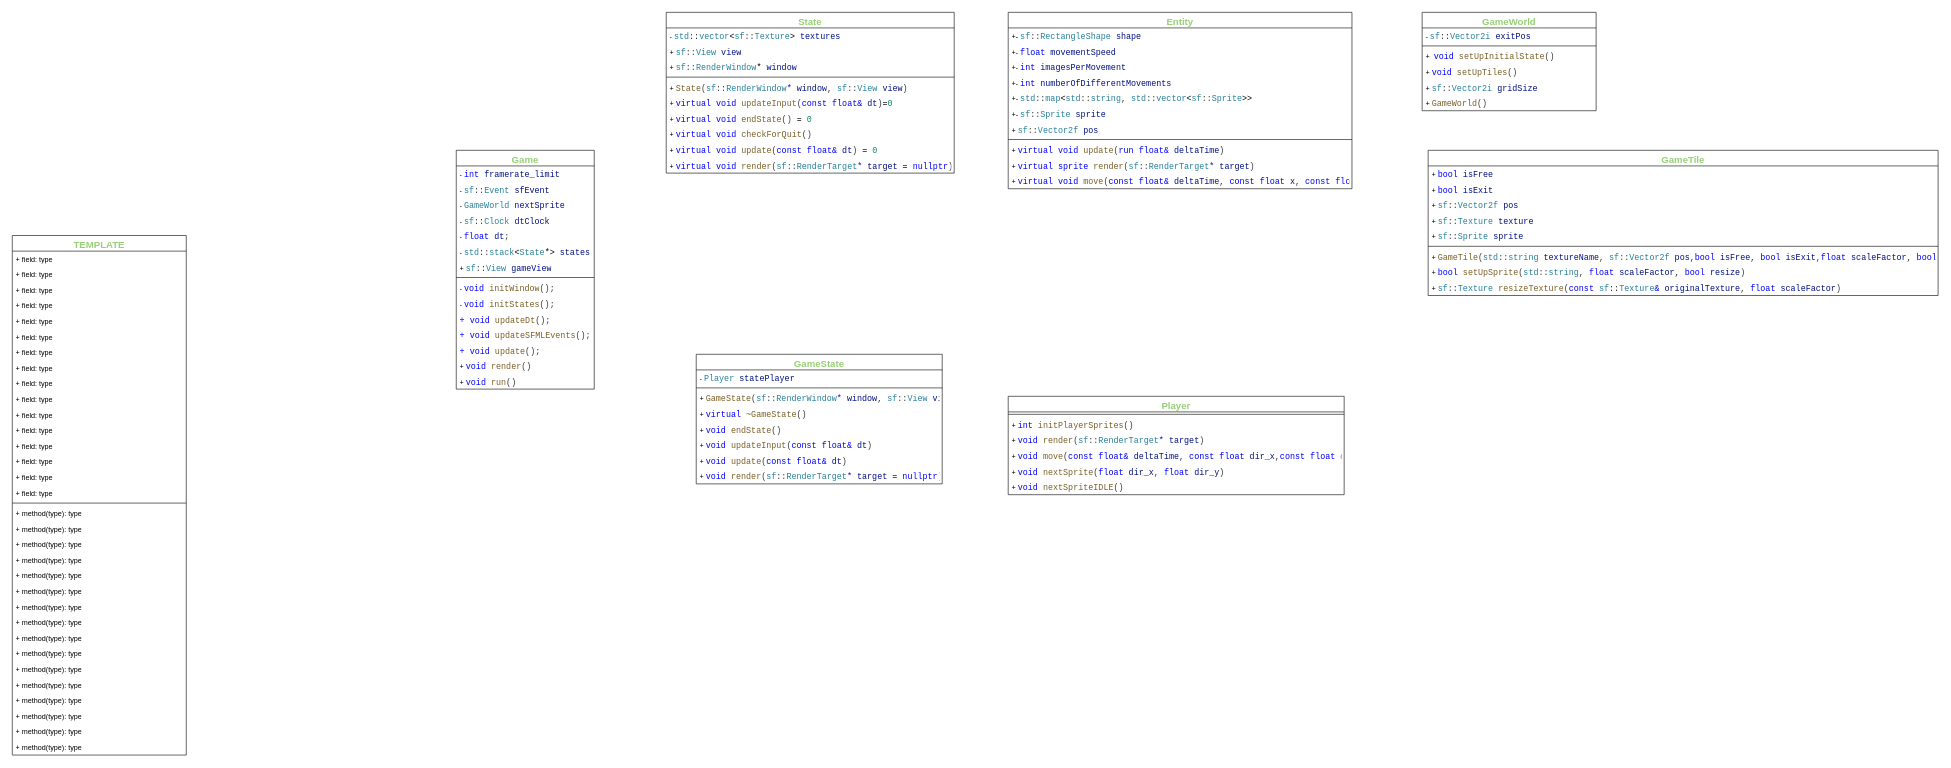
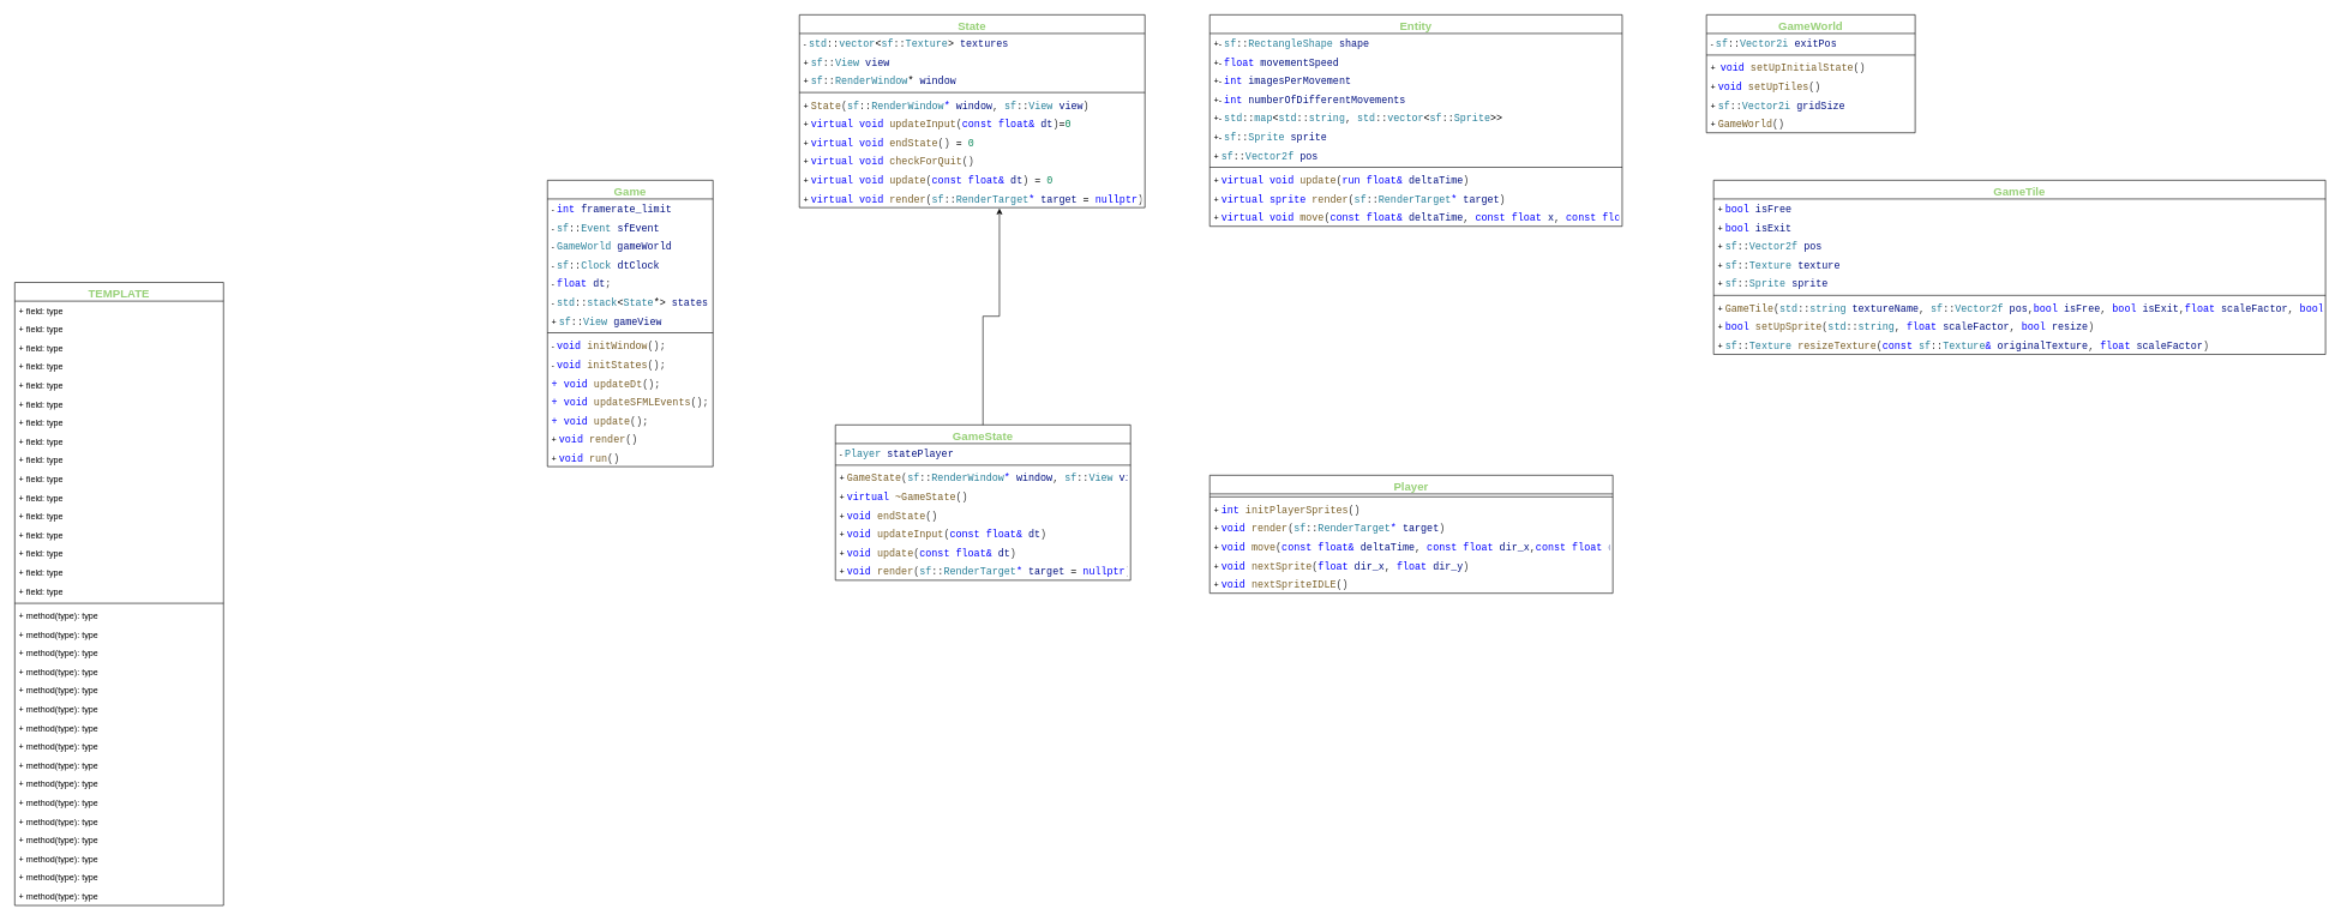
- <mxCell id="39" value="-&amp;nbsp;&lt;span style=&quot;font-family: Consolas, &amp;quot;Courier New&amp;quot;, monospace; font-size: 14px; white-space: pre; color: rgb(38, 127, 153);&quot;&gt;GameWorld&lt;/span&gt;&lt;span style=&quot;background-color: rgb(255, 255, 255); color: rgb(59, 59, 59); font-family: Consolas, &amp;quot;Courier New&amp;quot;, monospace; font-size: 14px; white-space: pre;&quot;&gt; &lt;/span&gt;&lt;span style=&quot;font-family: Consolas, &amp;quot;Courier New&amp;quot;, monospace; font-size: 14px; white-space: pre; color: rgb(0, 16, 128);&quot;&gt;nextSprite&lt;/span&gt;&lt;span style=&quot;background-color: rgb(255, 255, 255); color: rgb(59, 59, 59); font-family: Consolas, &amp;quot;Courier New&amp;quot;, monospace; font-size: 14px; white-space: pre;&quot;&gt;  &lt;/span&gt;" style="text;strokeColor=none;fillColor=none;align=left;verticalAlign=top;spacingLeft=4;spacingRight=4;overflow=hidden;rotatable=0;points=[[0,0.5],[1,0.5]];portConstraint=eastwest;whiteSpace=wrap;html=1;" parent="36" vertex="1"><mxGeometry y="78" width="230" height="26" as="geometry" /></mxCell>
+ <mxCell id="39" value="-&amp;nbsp;&lt;span style=&quot;font-family: Consolas, &amp;quot;Courier New&amp;quot;, monospace; font-size: 14px; white-space: pre; color: rgb(38, 127, 153);&quot;&gt;GameWorld&lt;/span&gt;&lt;span style=&quot;background-color: rgb(255, 255, 255); color: rgb(59, 59, 59); font-family: Consolas, &amp;quot;Courier New&amp;quot;, monospace; font-size: 14px; white-space: pre;&quot;&gt; &lt;/span&gt;&lt;span style=&quot;font-family: Consolas, &amp;quot;Courier New&amp;quot;, monospace; font-size: 14px; white-space: pre; color: rgb(0, 16, 128);&quot;&gt;gameWorld&lt;/span&gt;&lt;span style=&quot;background-color: rgb(255, 255, 255); color: rgb(59, 59, 59); font-family: Consolas, &amp;quot;Courier New&amp;quot;, monospace; font-size: 14px; white-space: pre;&quot;&gt;  &lt;/span&gt;" style="text;strokeColor=none;fillColor=none;align=left;verticalAlign=top;spacingLeft=4;spacingRight=4;overflow=hidden;rotatable=0;points=[[0,0.5],[1,0.5]];portConstraint=eastwest;whiteSpace=wrap;html=1;" parent="36" vertex="1"><mxGeometry y="78" width="230" height="26" as="geometry" /></mxCell>
+ <mxCell id="84" style="edgeStyle=orthogonalEdgeStyle;rounded=0;orthogonalLoop=1;jettySize=auto;html=1;exitX=0.5;exitY=0;exitDx=0;exitDy=0;entryX=0.579;entryY=1.038;entryDx=0;entryDy=0;entryPerimeter=0;" parent="1" source="52" target="71" edge="1"><mxGeometry relative="1" as="geometry" /></mxCell>
